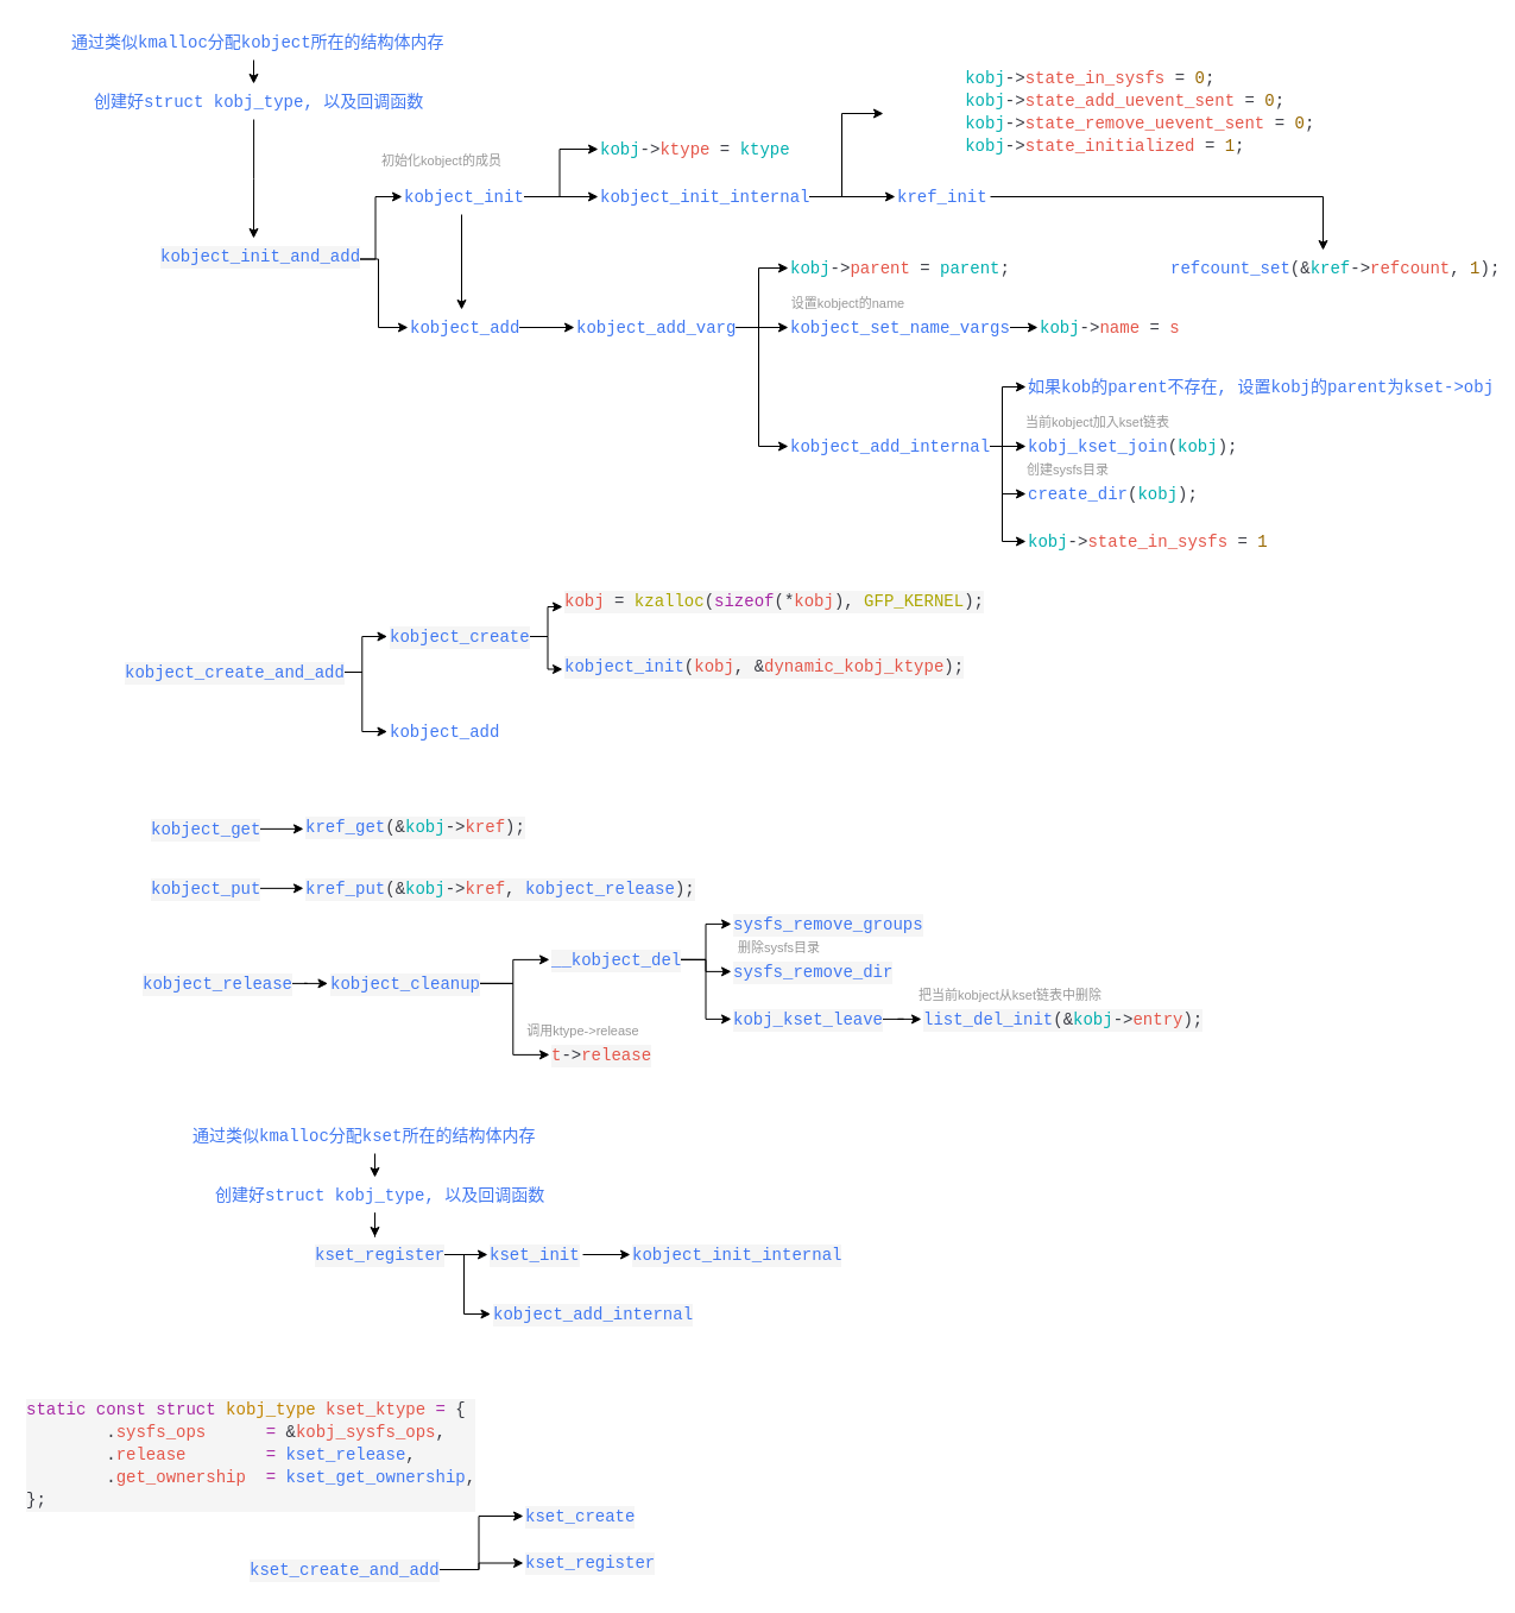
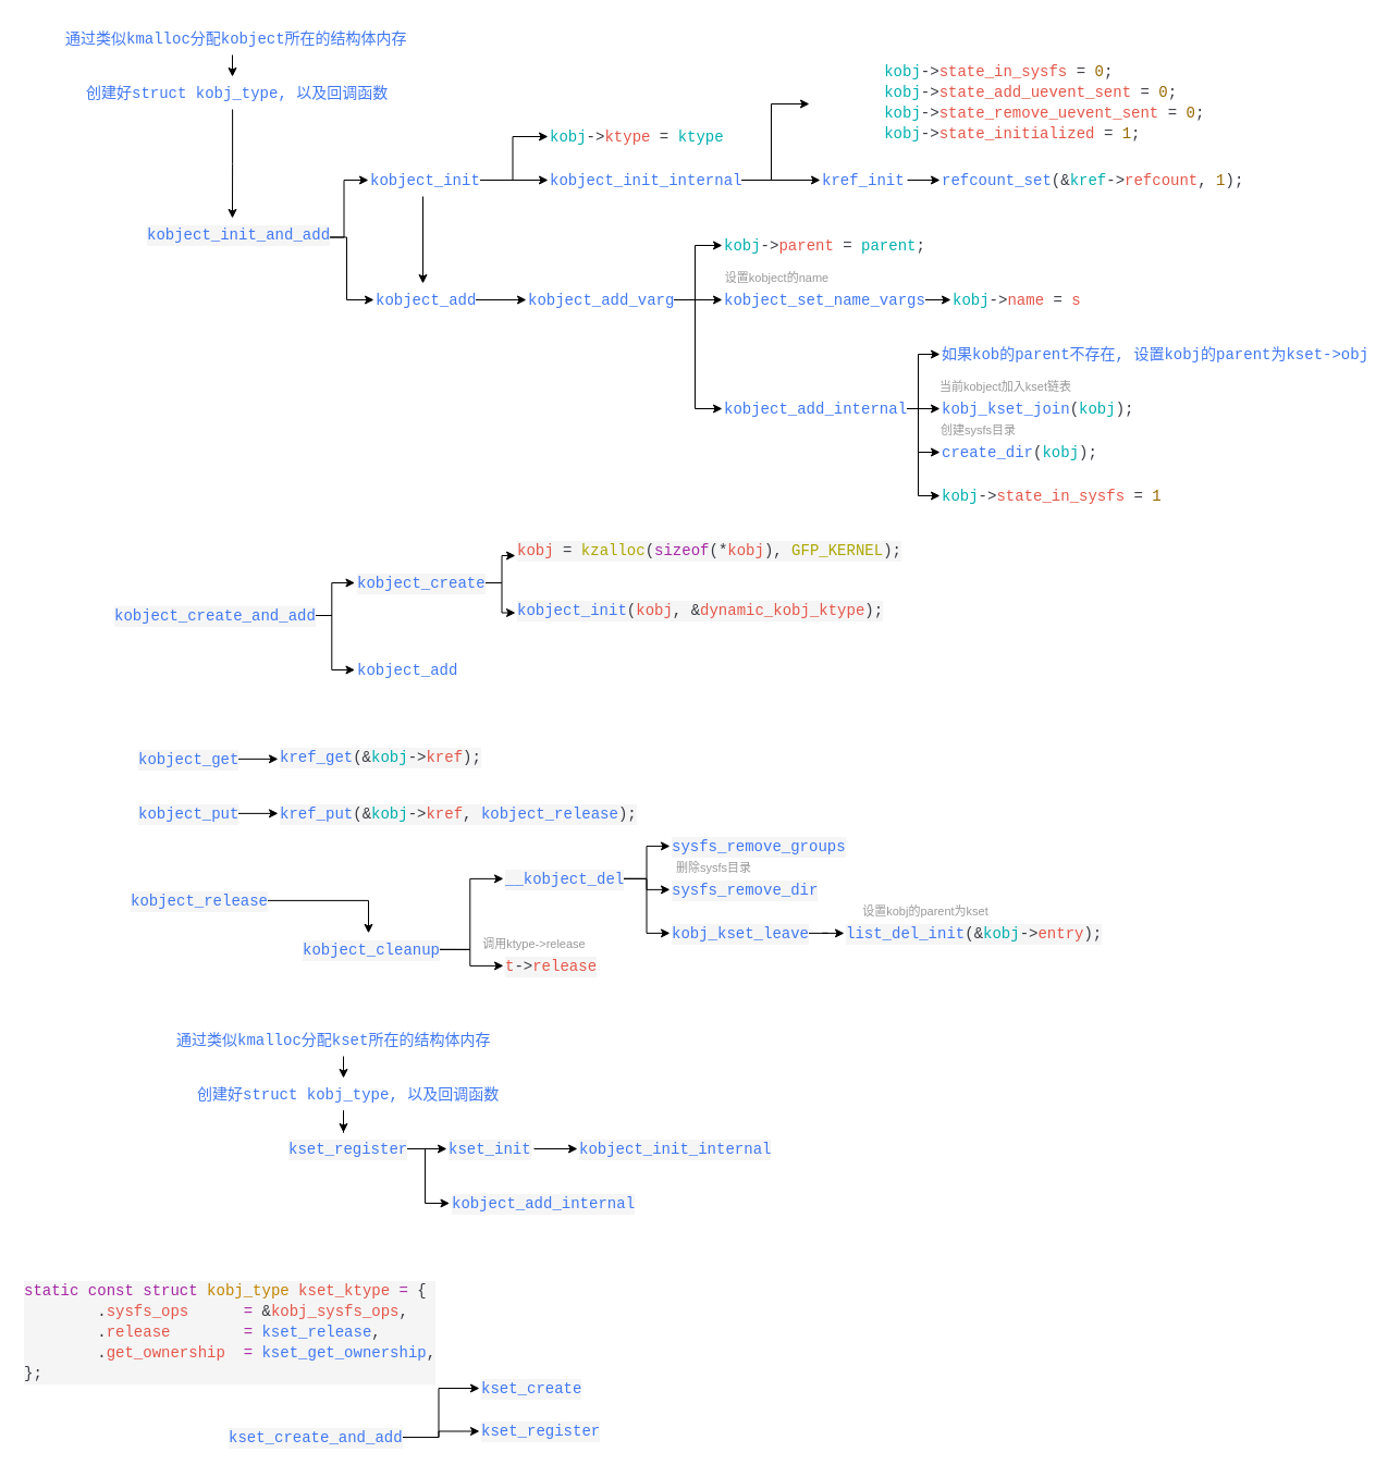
- <mxCell id="14" value="初始化kobject的成员" style="text;html=1;align=center;verticalAlign=middle;resizable=0;points=[];autosize=1;strokeColor=none;fillColor=none;fontSize=11;fontColor=#999999;labelBackgroundColor=default;labelBorderColor=none;textShadow=0;" vertex="1" parent="1"><mxGeometry x="310.5" y="120" width="120" height="30" as="geometry" /></mxCell>
- <mxCell id="13" value="&lt;div style=&quot;color: rgb(56, 58, 66); font-family: Consolas, &amp;quot;Courier New&amp;quot;, monospace; font-weight: normal; font-size: 14px; line-height: 19px; white-space: pre;&quot;&gt;&lt;div&gt;&lt;span style=&quot;color: #4078f2;&quot;&gt;refcount_set&lt;/span&gt;&lt;span style=&quot;color: #383a42;&quot;&gt;(&lt;/span&gt;&lt;span style=&quot;color: #383a42;&quot;&gt;&amp;amp;&lt;/span&gt;&lt;span style=&quot;color: #00afaf;&quot;&gt;kref&lt;/span&gt;&lt;span style=&quot;color: #383a42;&quot;&gt;-&amp;gt;&lt;/span&gt;&lt;span style=&quot;color: #e45649;&quot;&gt;refcount&lt;/span&gt;&lt;span style=&quot;color: #383a42;&quot;&gt;, &lt;/span&gt;&lt;span style=&quot;color: #986801;&quot;&gt;1&lt;/span&gt;&lt;span style=&quot;color: #383a42;&quot;&gt;);&lt;/span&gt;&lt;/div&gt;&lt;/div&gt;" style="text;whiteSpace=wrap;html=1;labelBackgroundColor=default;labelBorderColor=none;textShadow=0;" vertex="1" parent="1"><mxGeometry x="983" y="210" width="260" height="30" as="geometry" /></mxCell>
+ <mxCell id="13" value="&lt;div style=&quot;color: rgb(56, 58, 66); font-family: Consolas, &amp;quot;Courier New&amp;quot;, monospace; font-weight: normal; font-size: 14px; line-height: 19px; white-space: pre;&quot;&gt;&lt;div&gt;&lt;span style=&quot;color: #4078f2;&quot;&gt;refcount_set&lt;/span&gt;&lt;span style=&quot;color: #383a42;&quot;&gt;(&lt;/span&gt;&lt;span style=&quot;color: #383a42;&quot;&gt;&amp;amp;&lt;/span&gt;&lt;span style=&quot;color: #00afaf;&quot;&gt;kref&lt;/span&gt;&lt;span style=&quot;color: #383a42;&quot;&gt;-&amp;gt;&lt;/span&gt;&lt;span style=&quot;color: #e45649;&quot;&gt;refcount&lt;/span&gt;&lt;span style=&quot;color: #383a42;&quot;&gt;, &lt;/span&gt;&lt;span style=&quot;color: #986801;&quot;&gt;1&lt;/span&gt;&lt;span style=&quot;color: #383a42;&quot;&gt;);&lt;/span&gt;&lt;/div&gt;&lt;/div&gt;" style="text;whiteSpace=wrap;html=1;labelBackgroundColor=default;labelBorderColor=none;textShadow=0;" vertex="1" parent="1"><mxGeometry x="863" y="150" width="260" height="30" as="geometry" /></mxCell>
- <mxCell id="61" value="&lt;div style=&quot;color: #383a42;background-color: #f5f5f5;font-family: Consolas, 'Courier New', monospace;font-weight: normal;font-size: 14px;line-height: 19px;white-space: pre;&quot;&gt;&lt;div&gt;&lt;span style=&quot;color: #4078f2;&quot;&gt;kobject_cleanup&lt;/span&gt;&lt;/div&gt;&lt;/div&gt;" style="text;whiteSpace=wrap;html=1;" vertex="1" parent="1"><mxGeometry x="275.5" y="811.87" width="125" height="30" as="geometry" /></mxCell>
+ <mxCell id="61" value="&lt;div style=&quot;color: #383a42;background-color: #f5f5f5;font-family: Consolas, 'Courier New', monospace;font-weight: normal;font-size: 14px;line-height: 19px;white-space: pre;&quot;&gt;&lt;div&gt;&lt;span style=&quot;color: #4078f2;&quot;&gt;kobject_cleanup&lt;/span&gt;&lt;/div&gt;&lt;/div&gt;" style="text;whiteSpace=wrap;html=1;" vertex="1" parent="1"><mxGeometry x="275.5" y="856.87" width="125" height="30" as="geometry" /></mxCell>
- <mxCell id="73" value="&lt;font style=&quot;font-size: 11px; color: rgb(153, 153, 153);&quot;&gt;把当前kobject从kset链表中删除&lt;/font&gt;" style="text;strokeColor=none;align=center;fillColor=none;html=1;verticalAlign=middle;whiteSpace=wrap;rounded=0;" vertex="1" parent="1"><mxGeometry x="765" y="821.87" width="170" height="30" as="geometry" /></mxCell>
+ <mxCell id="73" value="&lt;font style=&quot;font-size: 11px; color: rgb(153, 153, 153);&quot;&gt;设置kobj的parent为kset&lt;/font&gt;" style="text;strokeColor=none;align=center;fillColor=none;html=1;verticalAlign=middle;whiteSpace=wrap;rounded=0;" vertex="1" parent="1"><mxGeometry x="765" y="821.87" width="170" height="30" as="geometry" /></mxCell>
